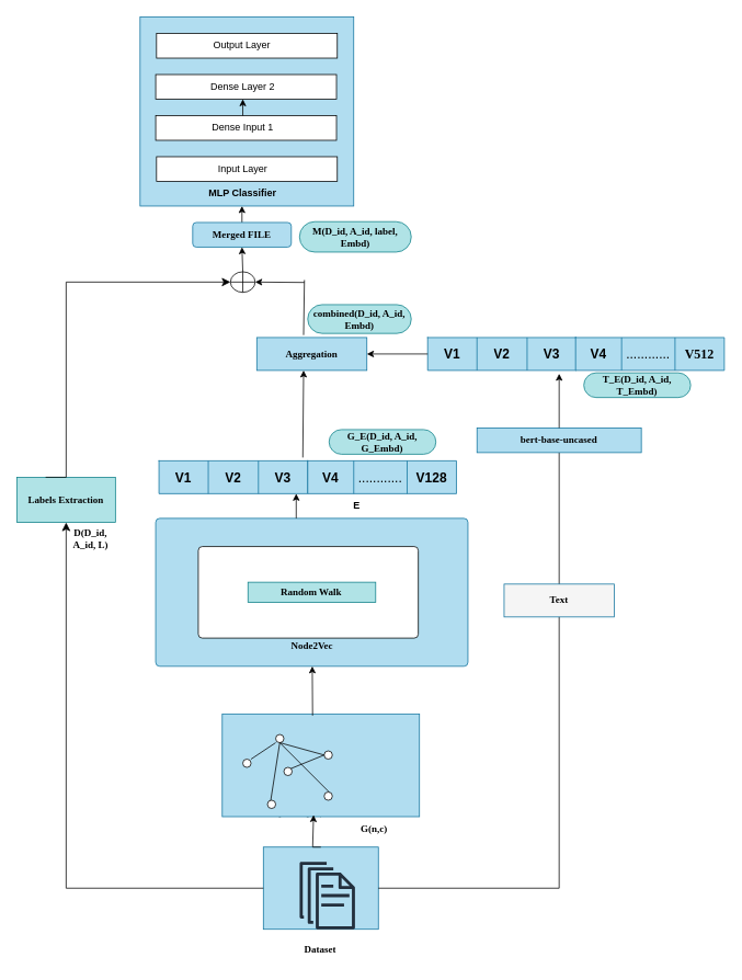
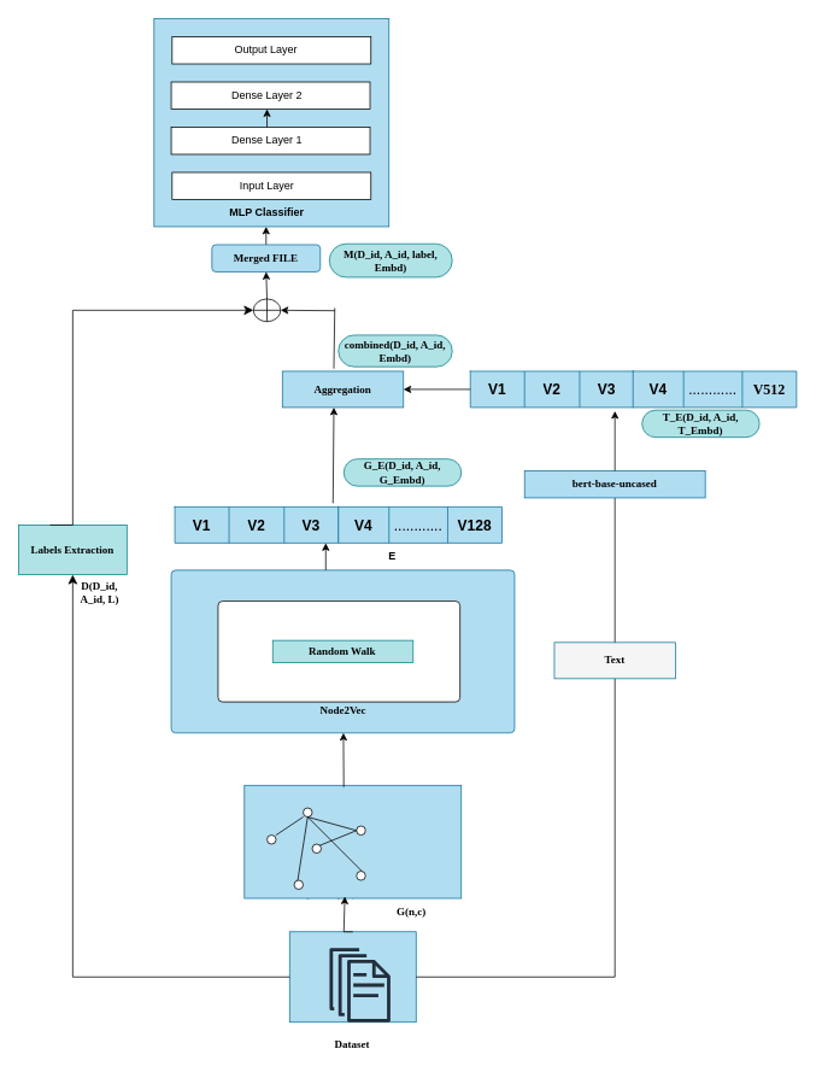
- <mxCell id="86" value="Dense Input 1" style="text;strokeColor=none;align=center;fillColor=none;html=1;verticalAlign=middle;whiteSpace=wrap;rounded=0;" vertex="1" parent="1"><mxGeometry x="240" y="140" width="110" height="30" as="geometry" /></mxCell>
+ <mxCell id="86" value="Dense Layer 1" style="text;strokeColor=none;align=center;fillColor=none;html=1;verticalAlign=middle;whiteSpace=wrap;rounded=0;" vertex="1" parent="1"><mxGeometry x="240" y="140" width="110" height="30" as="geometry" /></mxCell>
- <mxCell id="55" value="&lt;b&gt;&lt;font face=&quot;Times New Roman&quot;&gt;G_E(D_id, A_id, G_Embd)&lt;/font&gt;&lt;/b&gt;" style="rounded=1;whiteSpace=wrap;html=1;fillColor=#b0e3e6;strokeColor=#0e8088;arcSize=50;" vertex="1" parent="1"><mxGeometry x="400" y="522" width="130" height="30" as="geometry" /></mxCell>
+ <mxCell id="55" value="&lt;b&gt;&lt;font face=&quot;Times New Roman&quot;&gt;G_E(D_id, A_id, G_Embd)&lt;/font&gt;&lt;/b&gt;" style="rounded=1;whiteSpace=wrap;html=1;fillColor=#b0e3e6;strokeColor=#0e8088;arcSize=50;" vertex="1" parent="1"><mxGeometry x="380" y="507" width="130" height="30" as="geometry" /></mxCell>
